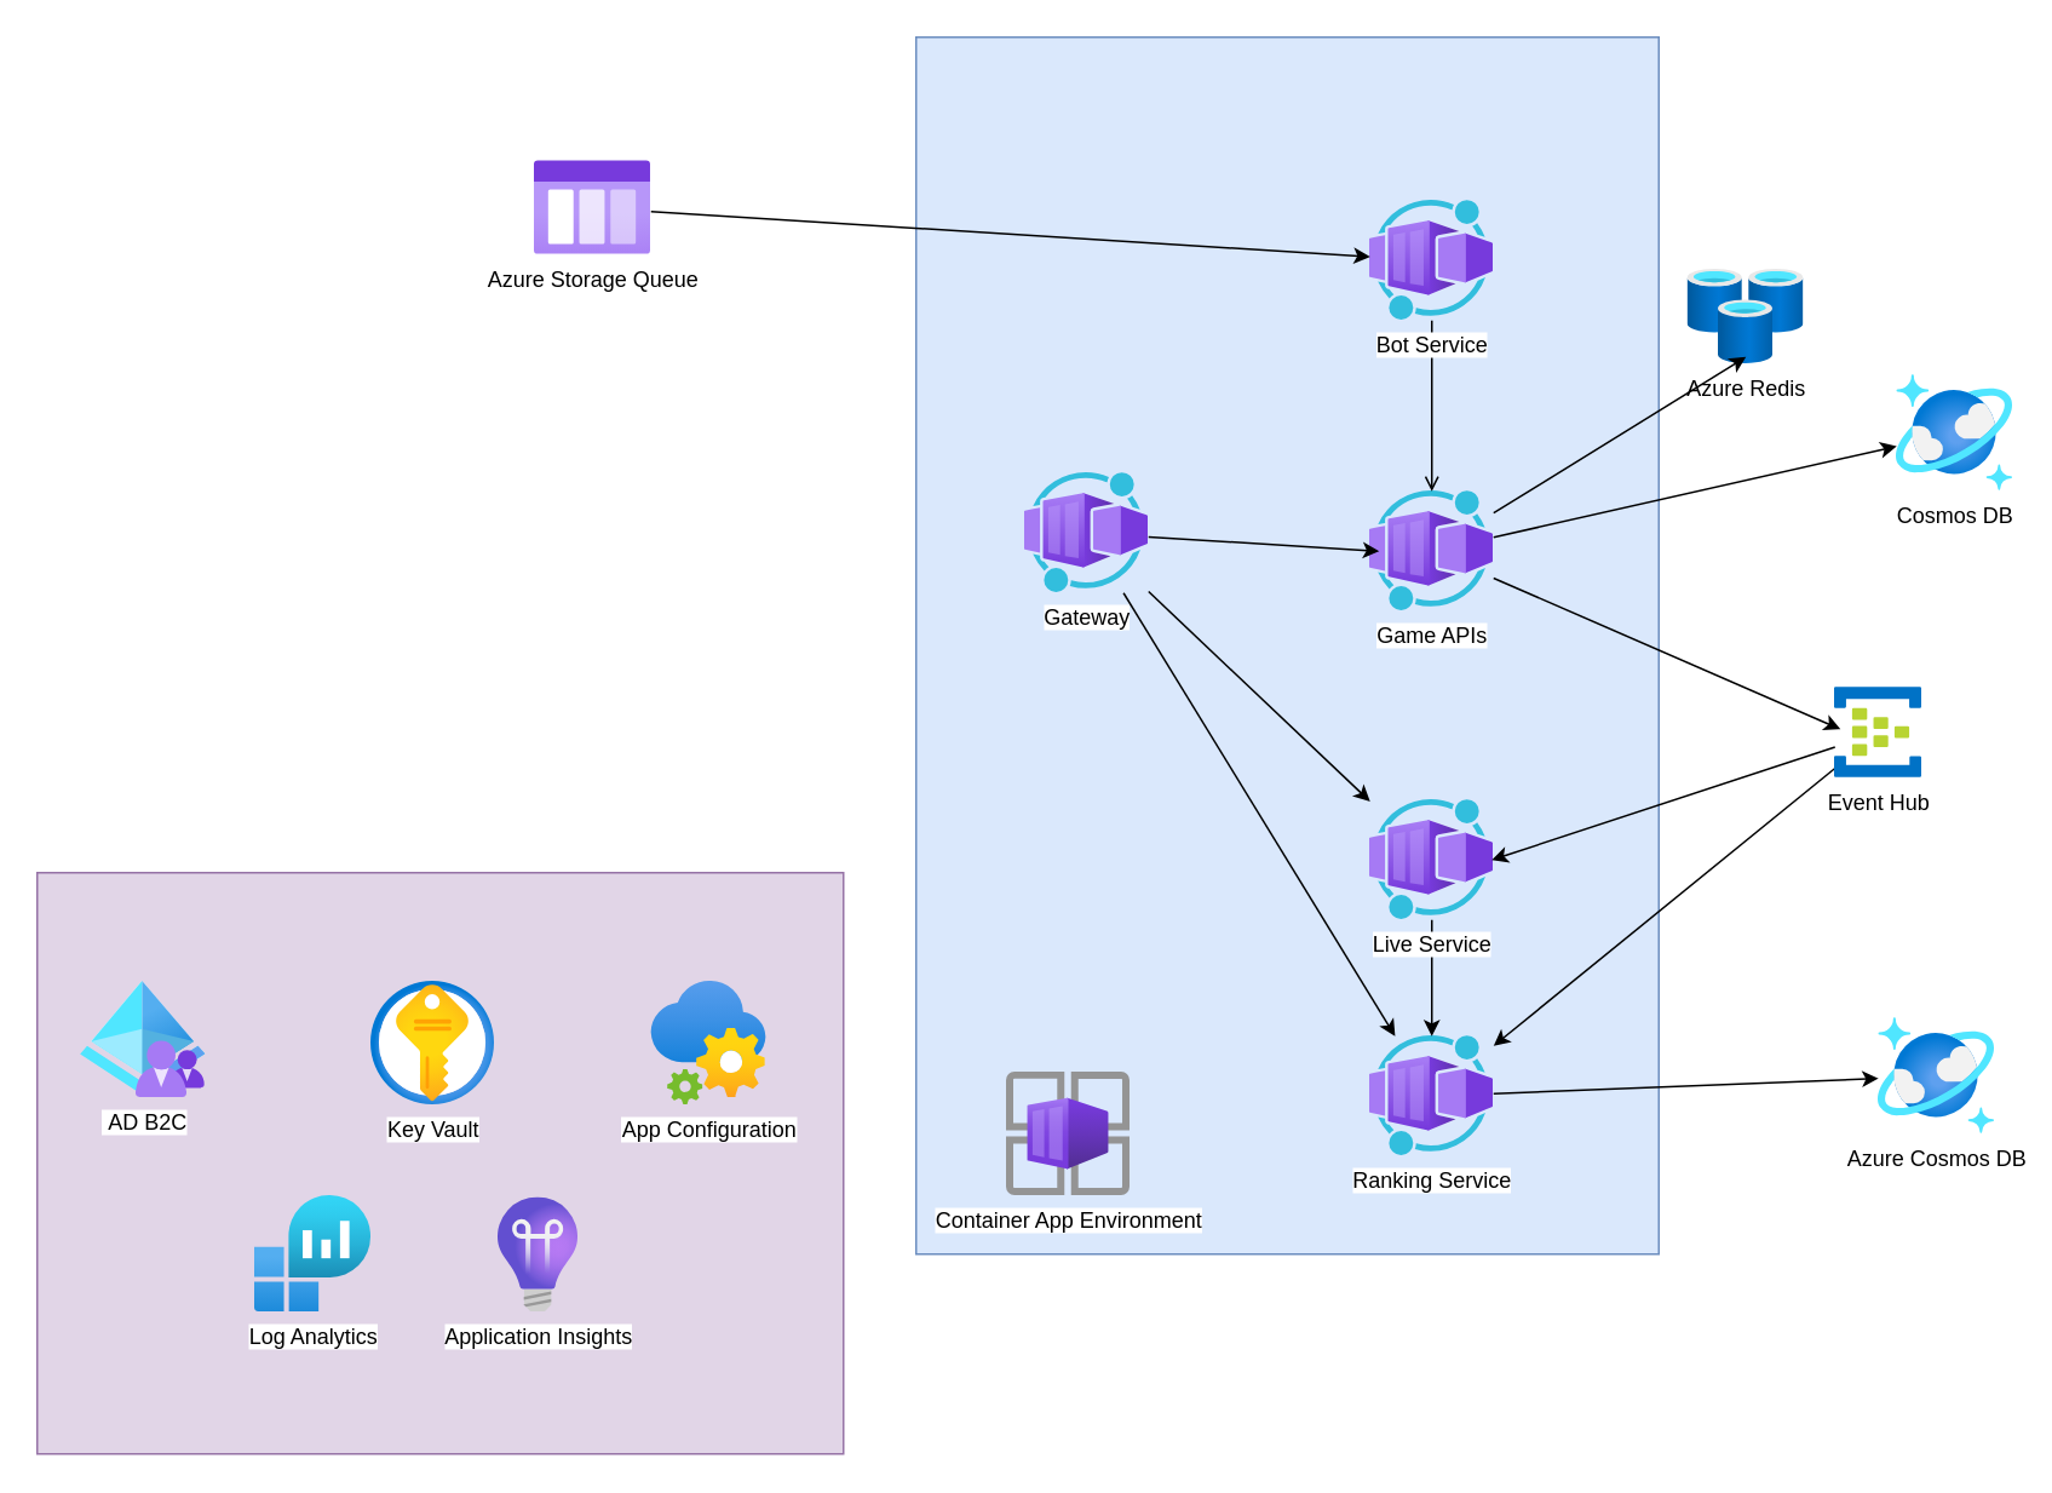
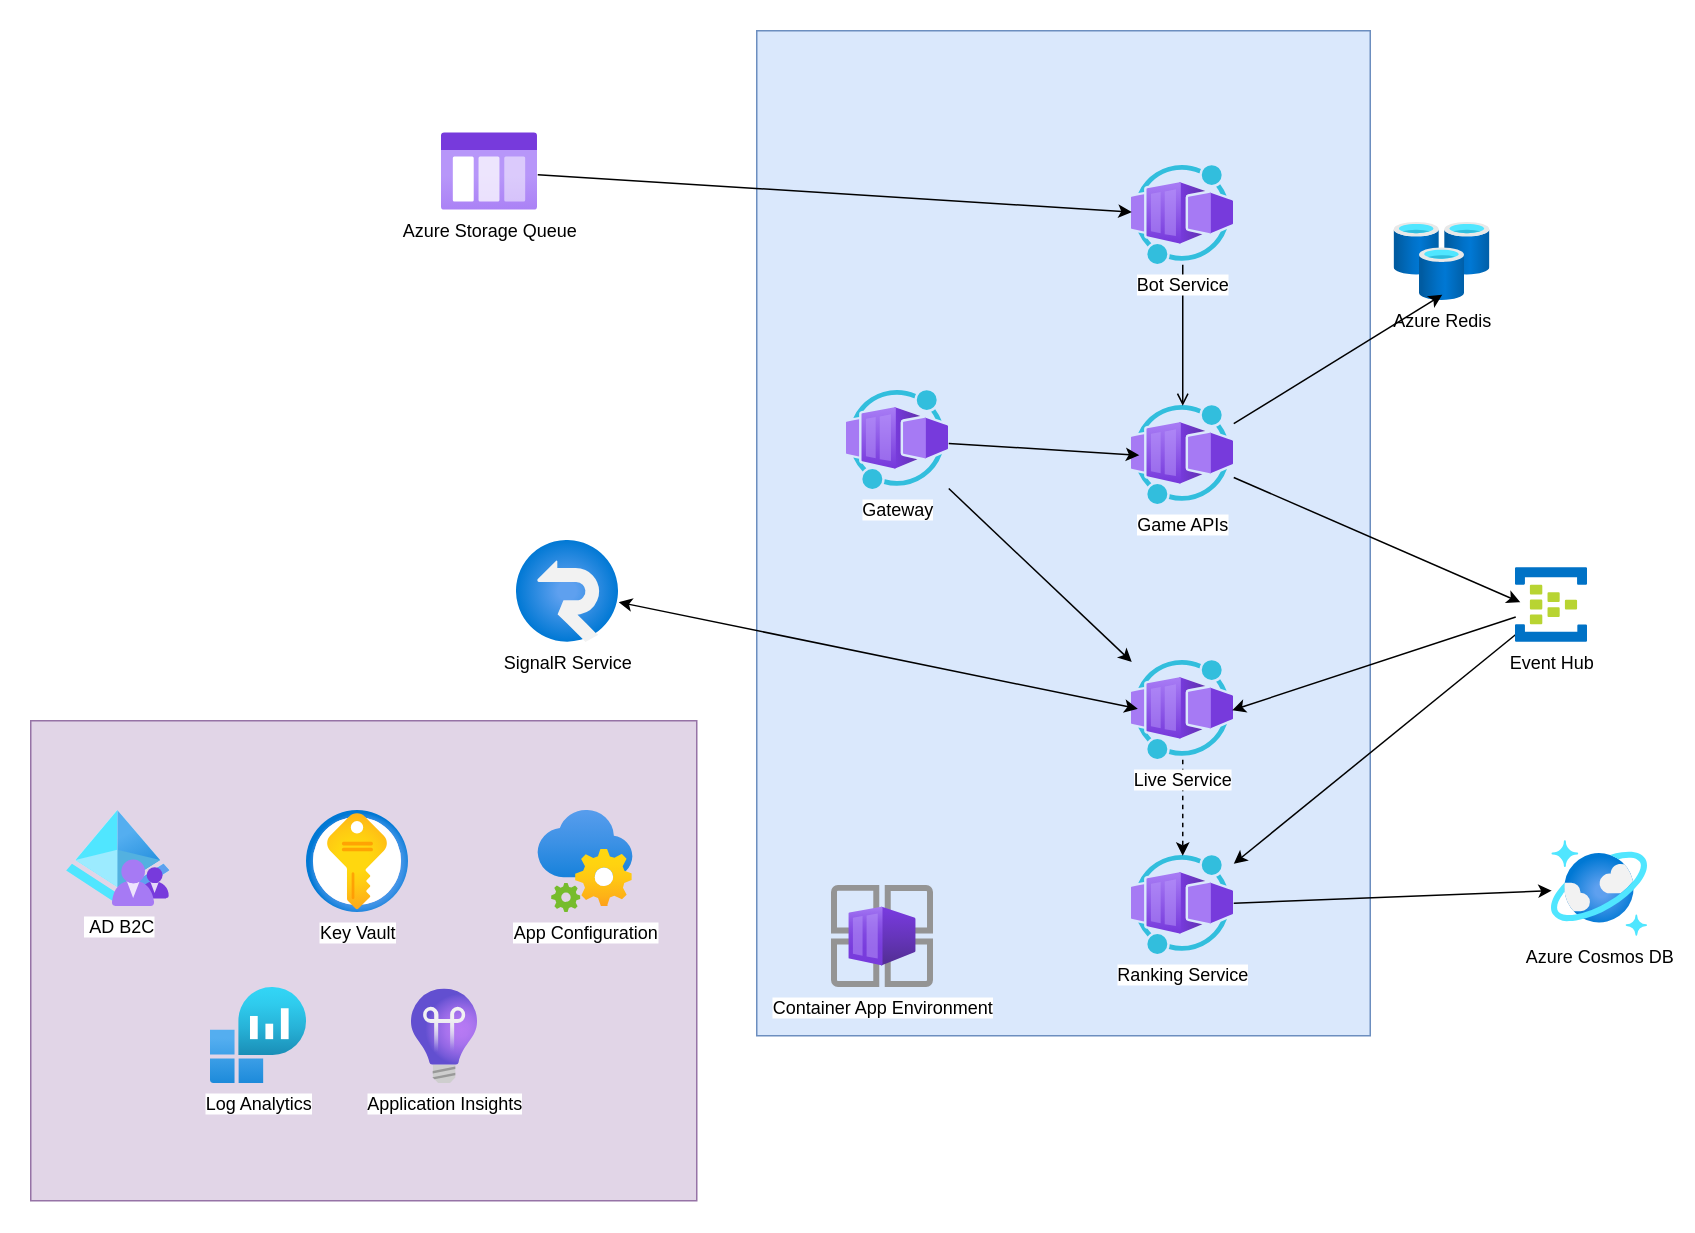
- <mxCell id="4" value="Cosmos DB" style="image;aspect=fixed;html=1;points=[];align=center;fontSize=12;image=img/lib/azure2/databases/Azure_Cosmos_DB.svg;" vertex="1" parent="1"><mxGeometry x="1044" y="206" width="64" height="64" as="geometry" /></mxCell>
- <mxCell id="5" style="rounded=0;orthogonalLoop=1;jettySize=auto;html=1;" edge="1" parent="1" source="6" target="4"><mxGeometry relative="1" as="geometry" /></mxCell>
+ <mxCell id="29" value="SignalR Service" style="image;aspect=fixed;html=1;points=[];align=center;fontSize=12;image=img/lib/azure2/web/SignalR.svg;" vertex="1" parent="1"><mxGeometry x="344" y="360" width="68" height="68" as="geometry" /></mxCell>
+ <mxCell id="31" value="" style="endArrow=classic;startArrow=classic;html=1;rounded=0;entryX=0.059;entryY=0.485;entryDx=0;entryDy=0;entryPerimeter=0;" edge="1" parent="1" source="29" target="22"><mxGeometry width="50" height="50" relative="1" as="geometry"><mxPoint x="404" y="400" as="sourcePoint" /><mxPoint x="454" y="350" as="targetPoint" /></mxGeometry></mxCell>
- <mxCell id="13" style="rounded=0;orthogonalLoop=1;jettySize=auto;html=1;" edge="1" parent="1" source="14" target="16"><mxGeometry relative="1" as="geometry" /></mxCell>
- <mxCell id="21" value="" style="edgeStyle=orthogonalEdgeStyle;rounded=0;orthogonalLoop=1;jettySize=auto;html=1;" edge="1" parent="1" source="22" target="16"><mxGeometry relative="1" as="geometry" /></mxCell>
+ <mxCell id="21" value="" style="edgeStyle=orthogonalEdgeStyle;rounded=0;orthogonalLoop=1;jettySize=auto;html=1;dashed=1;" edge="1" parent="1" source="22" target="16"><mxGeometry relative="1" as="geometry" /></mxCell>
